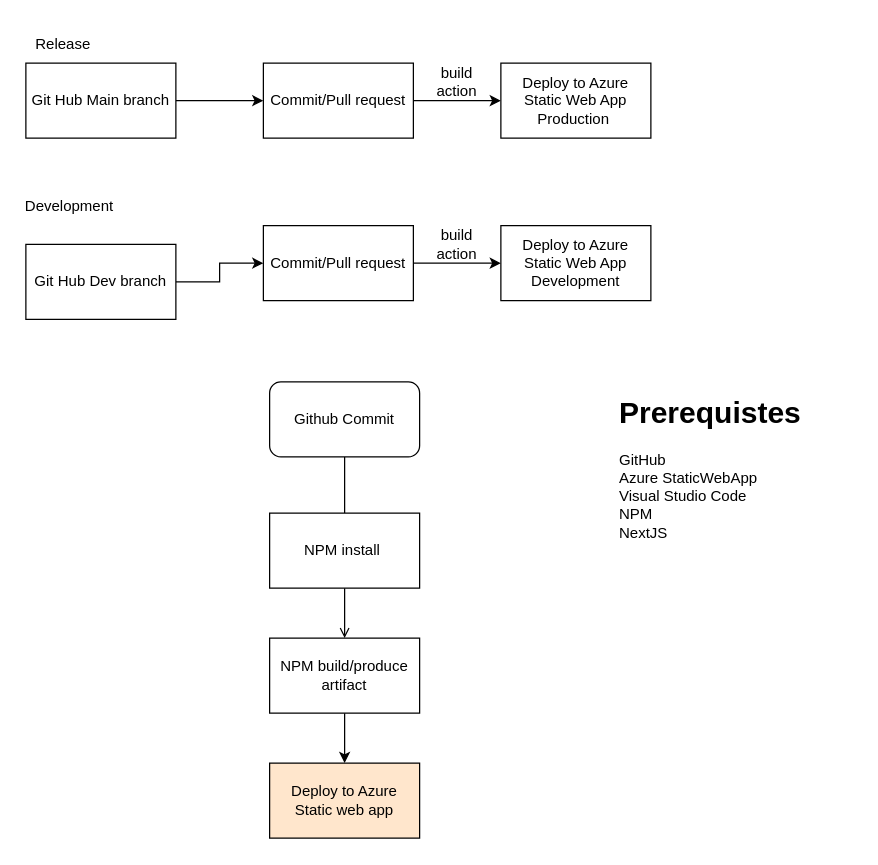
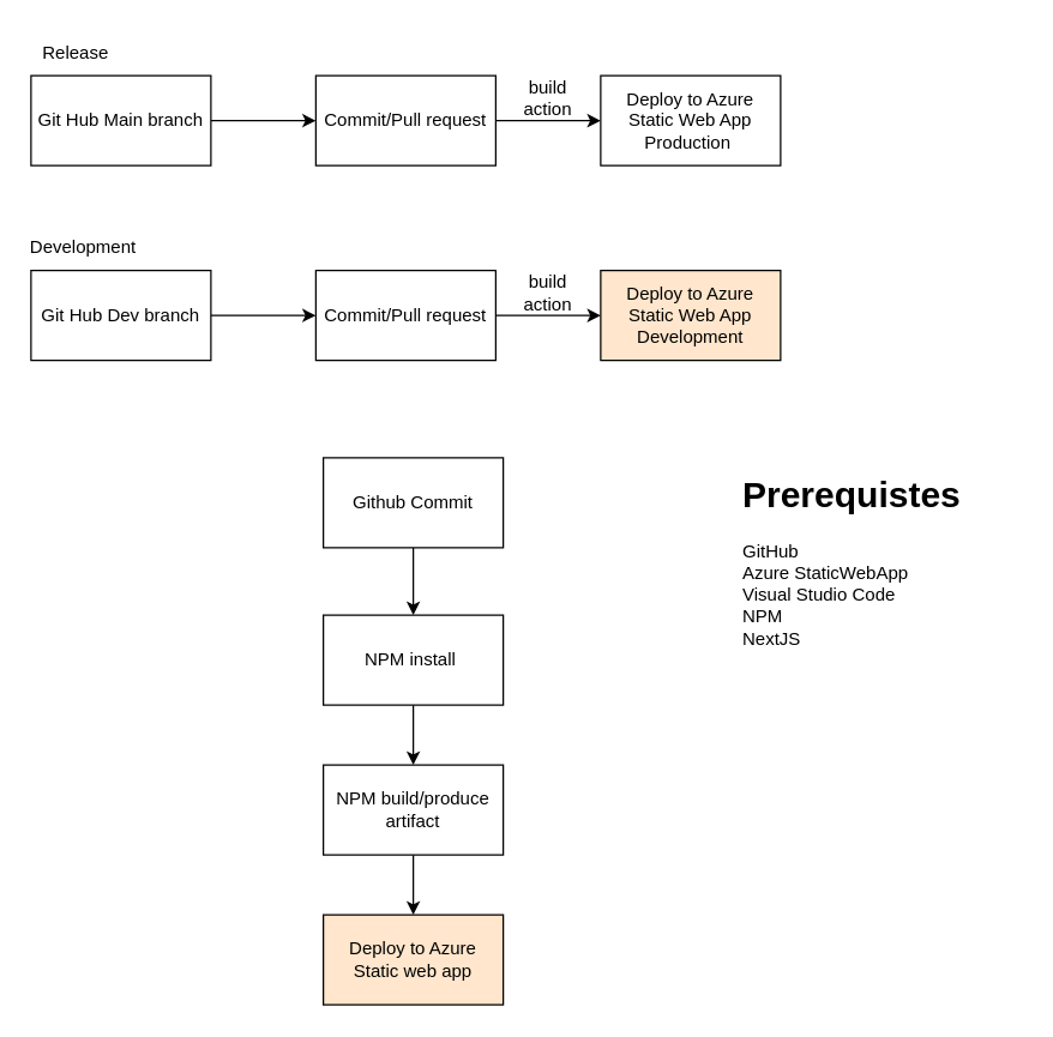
- <mxCell id="8" value="Deploy to Azure Static Web App Development" style="rounded=0;whiteSpace=wrap;html=1;" vertex="1" parent="1"><mxGeometry x="400" y="180" width="120" height="60" as="geometry" /></mxCell>
+ <mxCell id="8" value="Deploy to Azure Static Web App Development" style="rounded=0;whiteSpace=wrap;html=1;fillColor=#ffe6cc;" vertex="1" parent="1"><mxGeometry x="400" y="180" width="120" height="60" as="geometry" /></mxCell>
- <mxCell id="7" value="Git Hub Dev branch" style="rounded=0;whiteSpace=wrap;html=1;" vertex="1" parent="1"><mxGeometry x="20" y="195" width="120" height="60" as="geometry" /></mxCell>
+ <mxCell id="7" value="Git Hub Dev branch" style="rounded=0;whiteSpace=wrap;html=1;" vertex="1" parent="1"><mxGeometry x="20" y="180" width="120" height="60" as="geometry" /></mxCell>
- <mxCell id="17" value="Github Commit" style="whiteSpace=wrap;html=1;rounded=1;" vertex="1" parent="1"><mxGeometry x="215" y="305" width="120" height="60" as="geometry" /></mxCell>
+ <mxCell id="17" value="Github Commit" style="rounded=0;whiteSpace=wrap;html=1;" vertex="1" parent="1"><mxGeometry x="215" y="305" width="120" height="60" as="geometry" /></mxCell>
- <mxCell id="16" style="edgeStyle=orthogonalEdgeStyle;rounded=0;orthogonalLoop=1;jettySize=auto;html=1;entryX=0.5;entryY=0;entryDx=0;entryDy=0;endArrow=none;" edge="1" parent="1" source="17" target="19"><mxGeometry relative="1" as="geometry" /></mxCell>
+ <mxCell id="16" style="edgeStyle=orthogonalEdgeStyle;rounded=0;orthogonalLoop=1;jettySize=auto;html=1;entryX=0.5;entryY=0;entryDx=0;entryDy=0;" edge="1" parent="1" source="17" target="19"><mxGeometry relative="1" as="geometry" /></mxCell>
- <mxCell id="18" value="" style="edgeStyle=orthogonalEdgeStyle;rounded=0;orthogonalLoop=1;jettySize=auto;html=1;endArrow=open;" edge="1" parent="1" source="19" target="22"><mxGeometry relative="1" as="geometry" /></mxCell>
+ <mxCell id="18" value="" style="edgeStyle=orthogonalEdgeStyle;rounded=0;orthogonalLoop=1;jettySize=auto;html=1;" edge="1" parent="1" source="19" target="22"><mxGeometry relative="1" as="geometry" /></mxCell>
